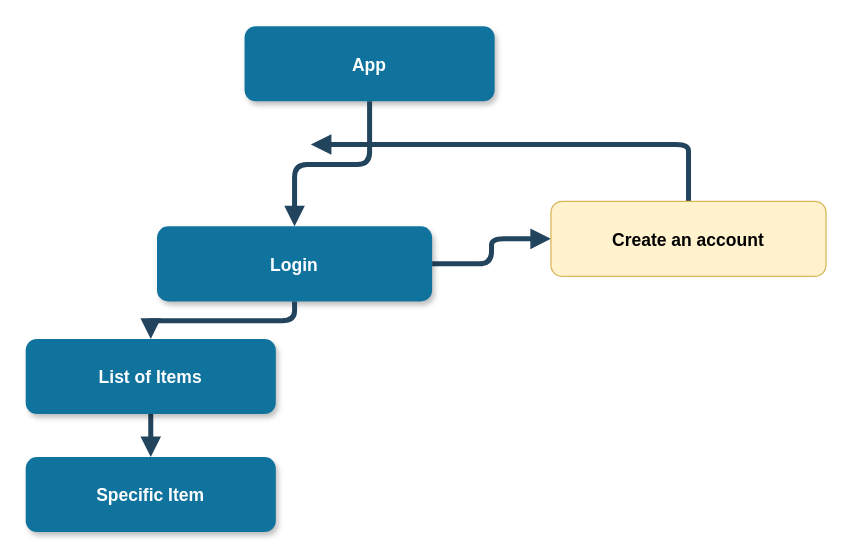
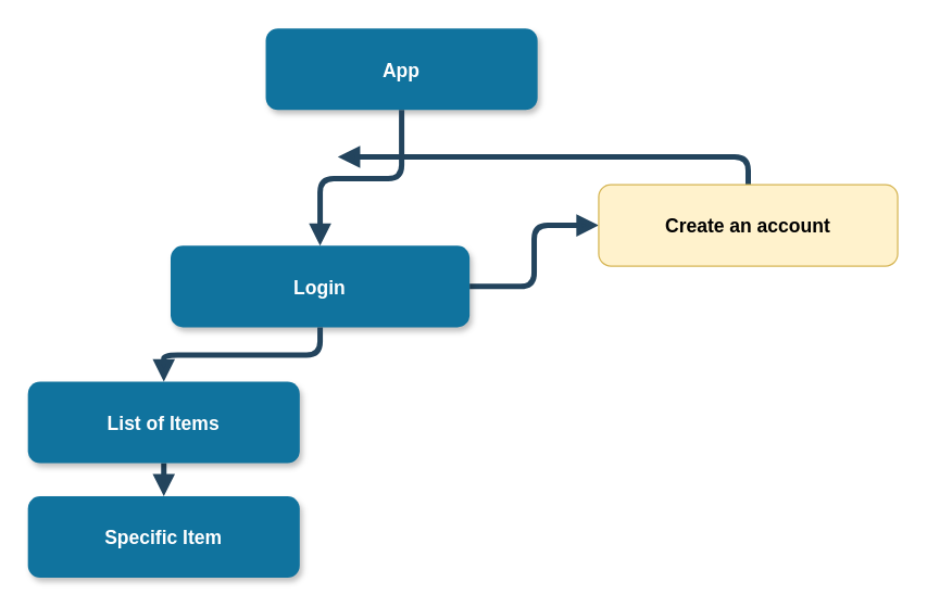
- <mxCell id="6" value="Create an account" style="rounded=1;shadow=0;fontStyle=1;fontSize=14;comic=0;glass=0;fillColor=#fff2cc;strokeColor=#d6b656;" vertex="1" parent="1"><mxGeometry x="440" y="160.5" width="220" height="60" as="geometry" /></mxCell>
+ <mxCell id="6" value="Create an account" style="rounded=1;shadow=0;fontStyle=1;fontSize=14;comic=0;glass=0;fillColor=#fff2cc;strokeColor=#d6b656;" vertex="1" parent="1"><mxGeometry x="440" y="135.5" width="220" height="60" as="geometry" /></mxCell>
- <mxCell id="8" value="List of Items" style="rounded=1;fillColor=#10739E;strokeColor=none;shadow=1;gradientColor=none;fontStyle=1;fontColor=#FFFFFF;fontSize=14;" parent="1" vertex="1"><mxGeometry x="20" y="270.5" width="200" height="60" as="geometry" /></mxCell>
+ <mxCell id="8" value="List of Items" style="rounded=1;fillColor=#10739E;strokeColor=none;shadow=1;gradientColor=none;fontStyle=1;fontColor=#FFFFFF;fontSize=14;" parent="1" vertex="1"><mxGeometry x="20" y="280.5" width="200" height="60" as="geometry" /></mxCell>
